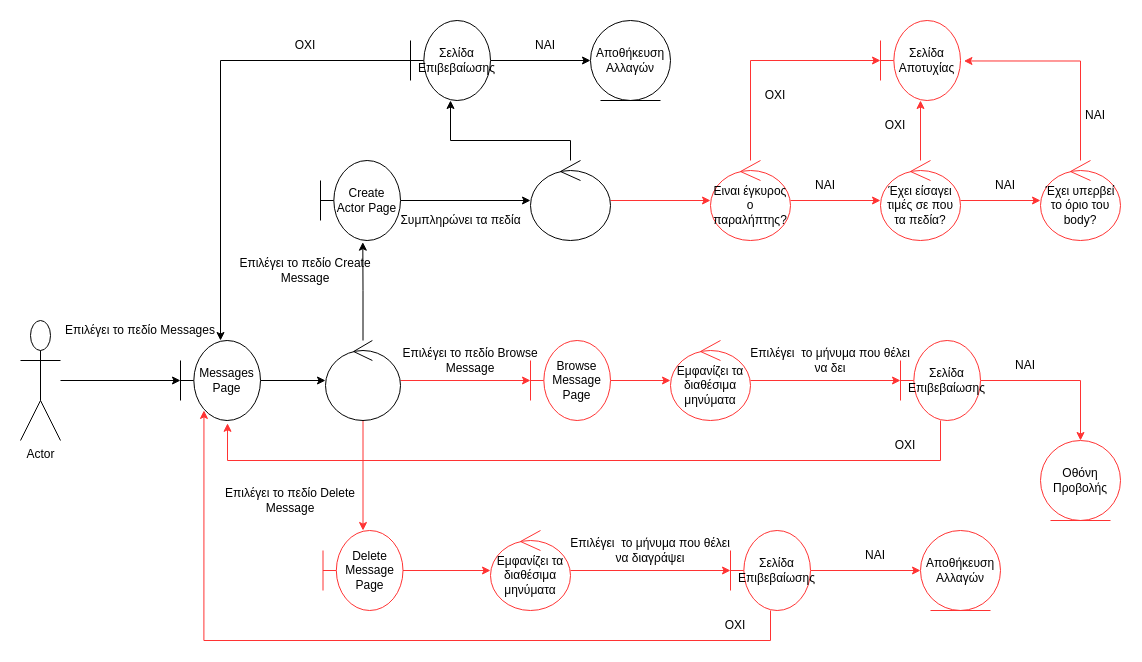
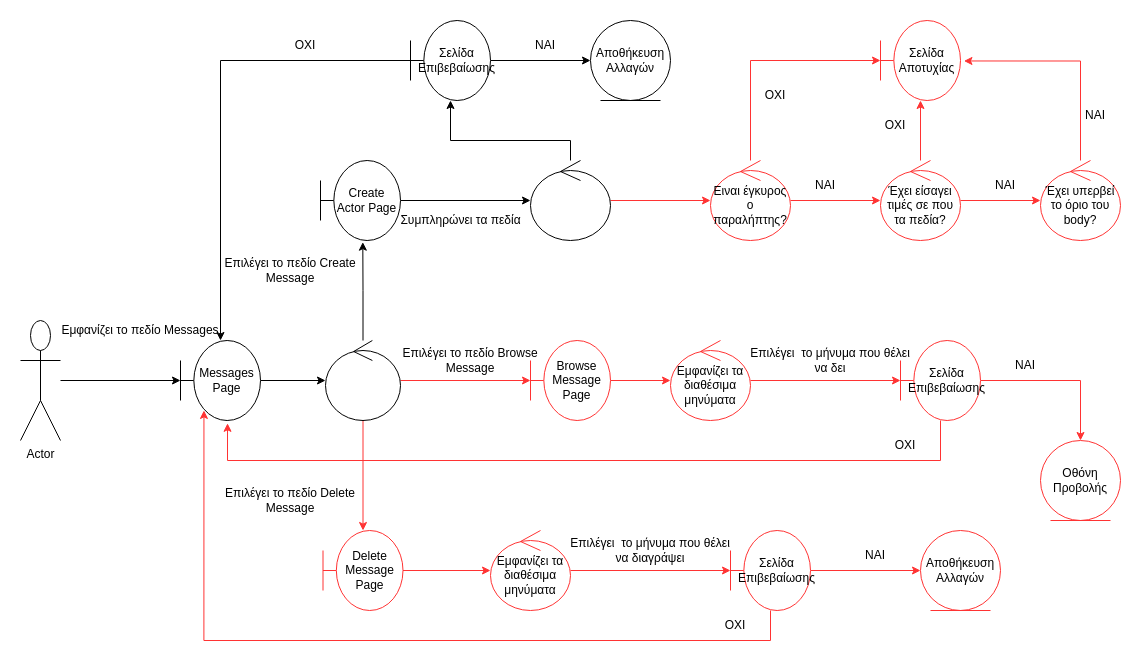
- <mxCell id="23" value="&lt;span&gt;Επιλέγει το πεδίο Create Message&lt;/span&gt;" style="text;html=1;strokeColor=none;fillColor=none;align=center;verticalAlign=middle;whiteSpace=wrap;rounded=0;" vertex="1" parent="1"><mxGeometry x="215" y="250" width="180" height="40" as="geometry" /></mxCell>
+ <mxCell id="23" value="&lt;span&gt;Επιλέγει το πεδίο Create Message&lt;/span&gt;" style="text;html=1;strokeColor=none;fillColor=none;align=center;verticalAlign=middle;whiteSpace=wrap;rounded=0;" vertex="1" parent="1"><mxGeometry x="200" y="250" width="180" height="40" as="geometry" /></mxCell>
- <mxCell id="26" value="&lt;span&gt;Επιλέγει το πεδίο Messages&lt;/span&gt;" style="text;html=1;strokeColor=none;fillColor=none;align=center;verticalAlign=middle;whiteSpace=wrap;rounded=0;" vertex="1" parent="1"><mxGeometry x="50" y="310" width="180" height="40" as="geometry" /></mxCell>
+ <mxCell id="26" value="&lt;span&gt;Εμφανίζει το πεδίο Messages&lt;/span&gt;" style="text;html=1;strokeColor=none;fillColor=none;align=center;verticalAlign=middle;whiteSpace=wrap;rounded=0;" vertex="1" parent="1"><mxGeometry x="50" y="310" width="180" height="40" as="geometry" /></mxCell>
